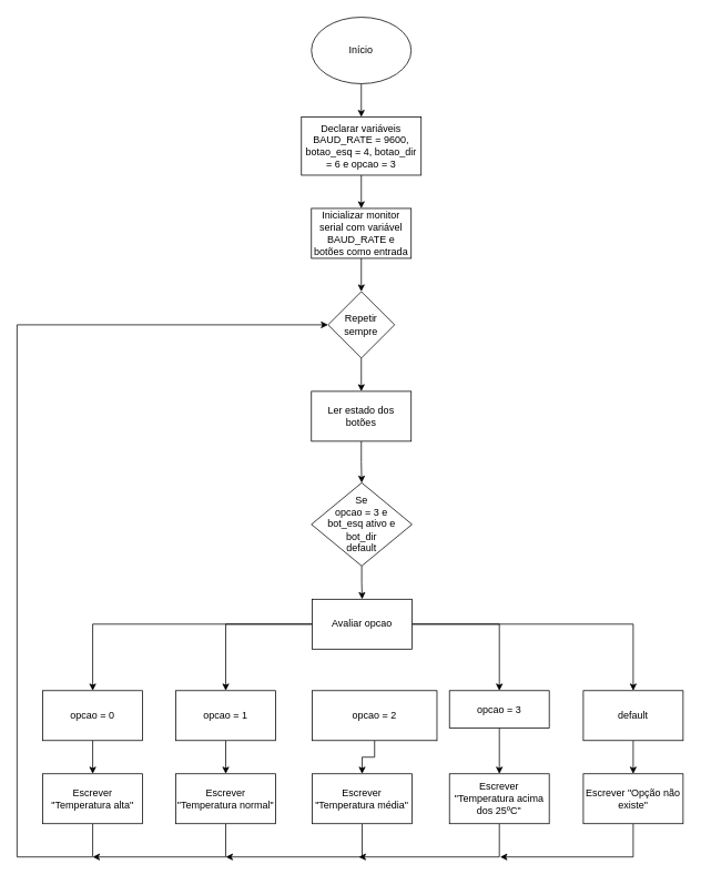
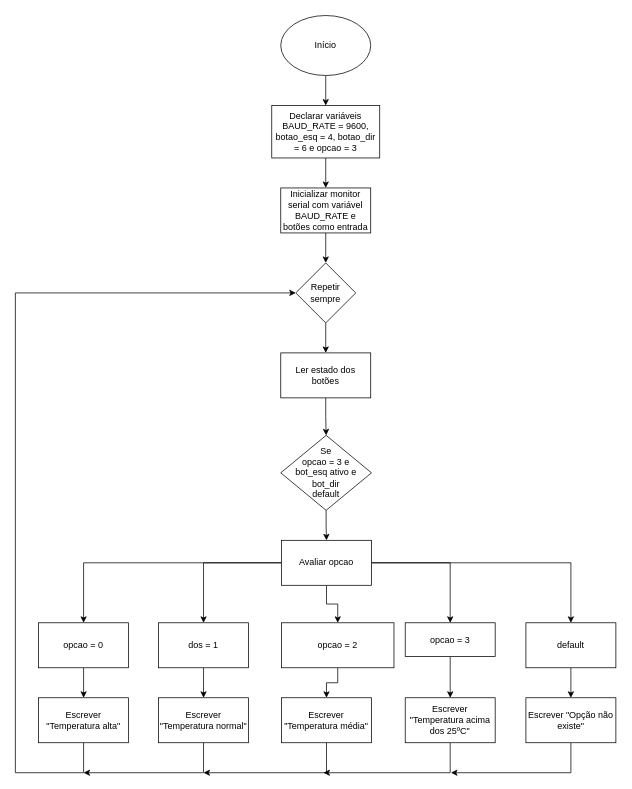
+ <mxCell id="12" style="edgeStyle=orthogonalEdgeStyle;rounded=0;orthogonalLoop=1;jettySize=auto;html=1;entryX=0.5;entryY=0;entryDx=0;entryDy=0;" parent="1" source="15" target="21" edge="1"><mxGeometry relative="1" as="geometry" /></mxCell>
- <mxCell id="19" value="opcao = 1" style="rounded=0;whiteSpace=wrap;html=1;" parent="1" vertex="1"><mxGeometry x="211" y="830" width="120" height="60" as="geometry" /></mxCell>
+ <mxCell id="19" value="dos = 1" style="rounded=0;whiteSpace=wrap;html=1;" parent="1" vertex="1"><mxGeometry x="211" y="830" width="120" height="60" as="geometry" /></mxCell>
